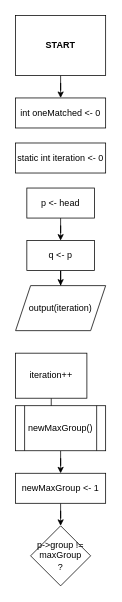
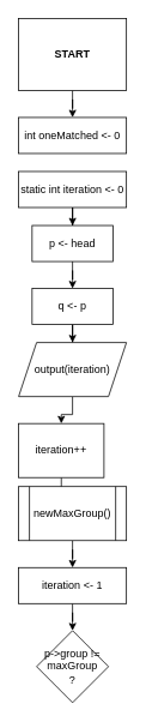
+ <mxCell id="5" value="" style="edgeStyle=orthogonalEdgeStyle;rounded=0;orthogonalLoop=1;jettySize=auto;html=1;" edge="1" parent="1" source="6" target="8"><mxGeometry relative="1" as="geometry" /></mxCell>
+ <mxCell id="11" value="" style="edgeStyle=orthogonalEdgeStyle;rounded=0;orthogonalLoop=1;jettySize=auto;html=1;" edge="1" parent="1" source="12" target="14"><mxGeometry relative="1" as="geometry" /></mxCell>
- <mxCell id="18" value="newMaxGroup &amp;lt;- 1" style="rounded=0;whiteSpace=wrap;html=1;" vertex="1" parent="1"><mxGeometry x="20" y="630" width="120" height="40" as="geometry" /></mxCell>
+ <mxCell id="18" value="iteration &amp;lt;- 1" style="rounded=0;whiteSpace=wrap;html=1;" vertex="1" parent="1"><mxGeometry x="20" y="630" width="120" height="40" as="geometry" /></mxCell>
